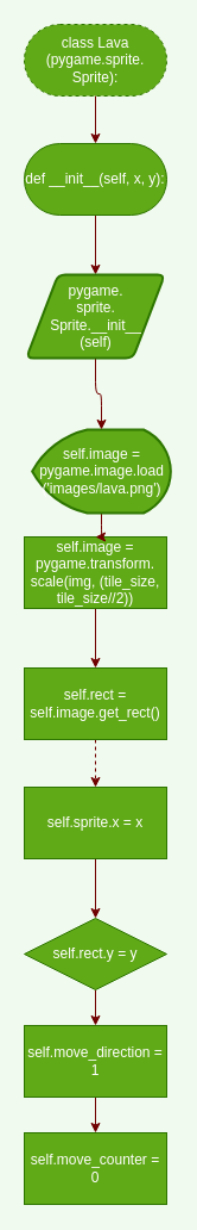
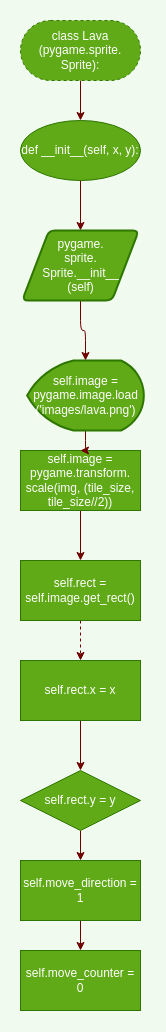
- <mxCell id="5" value="def __init__(self, x, y):" style="rounded=1;whiteSpace=wrap;html=1;sketch=0;fontColor=#ffffff;strokeColor=#2D7600;fillColor=#60a917;arcSize=50;" vertex="1" parent="1"><mxGeometry x="20" y="120" width="120" height="60" as="geometry" /></mxCell>
+ <mxCell id="5" value="def __init__(self, x, y):" style="ellipse;whiteSpace=wrap;html=1;sketch=0;fontColor=#ffffff;strokeColor=#2D7600;fillColor=#60a917;arcSize=50;" vertex="1" parent="1"><mxGeometry x="20" y="120" width="120" height="60" as="geometry" /></mxCell>
- <mxCell id="13" value="self.sprite.x = x" style="rounded=0;whiteSpace=wrap;html=1;sketch=0;fontColor=#ffffff;strokeColor=#2D7600;fillColor=#60a917;" vertex="1" parent="1"><mxGeometry x="20.01" y="660" width="120" height="60" as="geometry" /></mxCell>
+ <mxCell id="13" value="self.rect.x = x" style="rounded=0;whiteSpace=wrap;html=1;sketch=0;fontColor=#ffffff;strokeColor=#2D7600;fillColor=#60a917;" vertex="1" parent="1"><mxGeometry x="20.01" y="660" width="120" height="60" as="geometry" /></mxCell>
